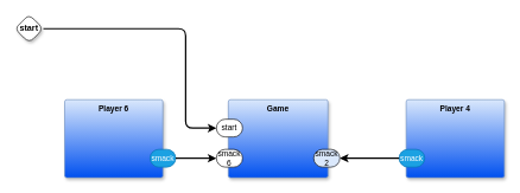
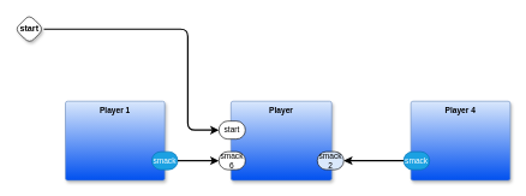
- <mxCell id="2" value="Player 6" style="rounded=1;whiteSpace=wrap;html=1;container=1;recursiveResize=0;verticalAlign=top;arcSize=6;fontStyle=1;autosize=0;points=[];absoluteArcSize=1;shadow=1;strokeColor=#6c8ebf;fillColor=#dae8fc;fontFamily=Helvetica;fontSize=11;gradientColor=#0050EF;fontColor=default;" vertex="1" parent="1"><mxGeometry x="90" y="140" width="138" height="110" as="geometry"><mxRectangle x="-98" y="-1230" width="99" height="26" as="alternateBounds" /></mxGeometry></mxCell>
+ <mxCell id="2" value="Player 1" style="rounded=1;whiteSpace=wrap;html=1;container=1;recursiveResize=0;verticalAlign=top;arcSize=6;fontStyle=1;autosize=0;points=[];absoluteArcSize=1;shadow=1;strokeColor=#6c8ebf;fillColor=#dae8fc;fontFamily=Helvetica;fontSize=11;gradientColor=#0050EF;fontColor=default;" vertex="1" parent="1"><mxGeometry x="90" y="140" width="138" height="110" as="geometry"><mxRectangle x="-98" y="-1230" width="99" height="26" as="alternateBounds" /></mxGeometry></mxCell>
- <mxCell id="6" value="Game" style="rounded=1;whiteSpace=wrap;html=1;container=1;recursiveResize=0;verticalAlign=top;arcSize=6;fontStyle=1;autosize=0;points=[];absoluteArcSize=1;shadow=1;strokeColor=#6c8ebf;fillColor=#dae8fc;fontFamily=Helvetica;fontSize=11;gradientColor=#0050EF;fontColor=default;" vertex="1" parent="1"><mxGeometry x="320" y="140" width="140" height="110" as="geometry"><mxRectangle x="-98" y="-1230" width="99" height="26" as="alternateBounds" /></mxGeometry></mxCell>
+ <mxCell id="6" value="Player" style="rounded=1;whiteSpace=wrap;html=1;container=1;recursiveResize=0;verticalAlign=top;arcSize=6;fontStyle=1;autosize=0;points=[];absoluteArcSize=1;shadow=1;strokeColor=#6c8ebf;fillColor=#dae8fc;fontFamily=Helvetica;fontSize=11;gradientColor=#0050EF;fontColor=default;" vertex="1" parent="1"><mxGeometry x="320" y="140" width="140" height="110" as="geometry"><mxRectangle x="-98" y="-1230" width="99" height="26" as="alternateBounds" /></mxGeometry></mxCell>
